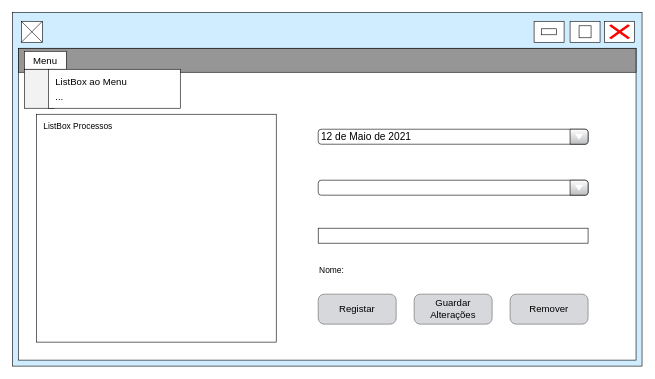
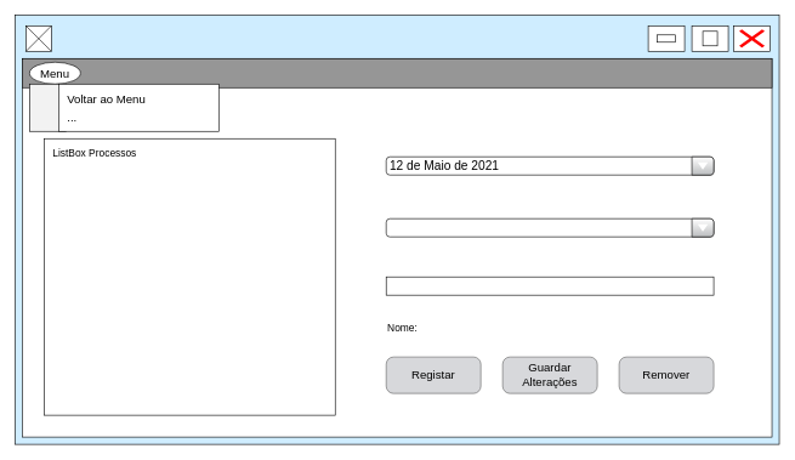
- <mxCell id="16" value="&lt;font style=&quot;font-size: 16px&quot;&gt;Menu&lt;/font&gt;" style="rounded=0;whiteSpace=wrap;html=1;fillColor=#FFFFFF;gradientColor=none;" vertex="1" parent="1"><mxGeometry x="40" y="85" width="70" height="30" as="geometry" /></mxCell>
+ <mxCell id="16" value="&lt;font style=&quot;font-size: 16px&quot;&gt;Menu&lt;/font&gt;" style="ellipse;whiteSpace=wrap;html=1;fillColor=#FFFFFF;gradientColor=none;" vertex="1" parent="1"><mxGeometry x="40" y="85" width="70" height="30" as="geometry" /></mxCell>
- <mxCell id="19" value="&lt;span style=&quot;font-size: 16px&quot;&gt;ListBox ao Menu&lt;/span&gt;" style="text;html=1;strokeColor=none;fillColor=none;align=left;verticalAlign=middle;whiteSpace=wrap;rounded=0;" vertex="1" parent="1"><mxGeometry x="90" y="125" width="170" height="20" as="geometry" /></mxCell>
+ <mxCell id="19" value="&lt;span style=&quot;font-size: 16px&quot;&gt;Voltar ao Menu&lt;/span&gt;" style="text;html=1;strokeColor=none;fillColor=none;align=left;verticalAlign=middle;whiteSpace=wrap;rounded=0;" vertex="1" parent="1"><mxGeometry x="90" y="125" width="170" height="20" as="geometry" /></mxCell>
